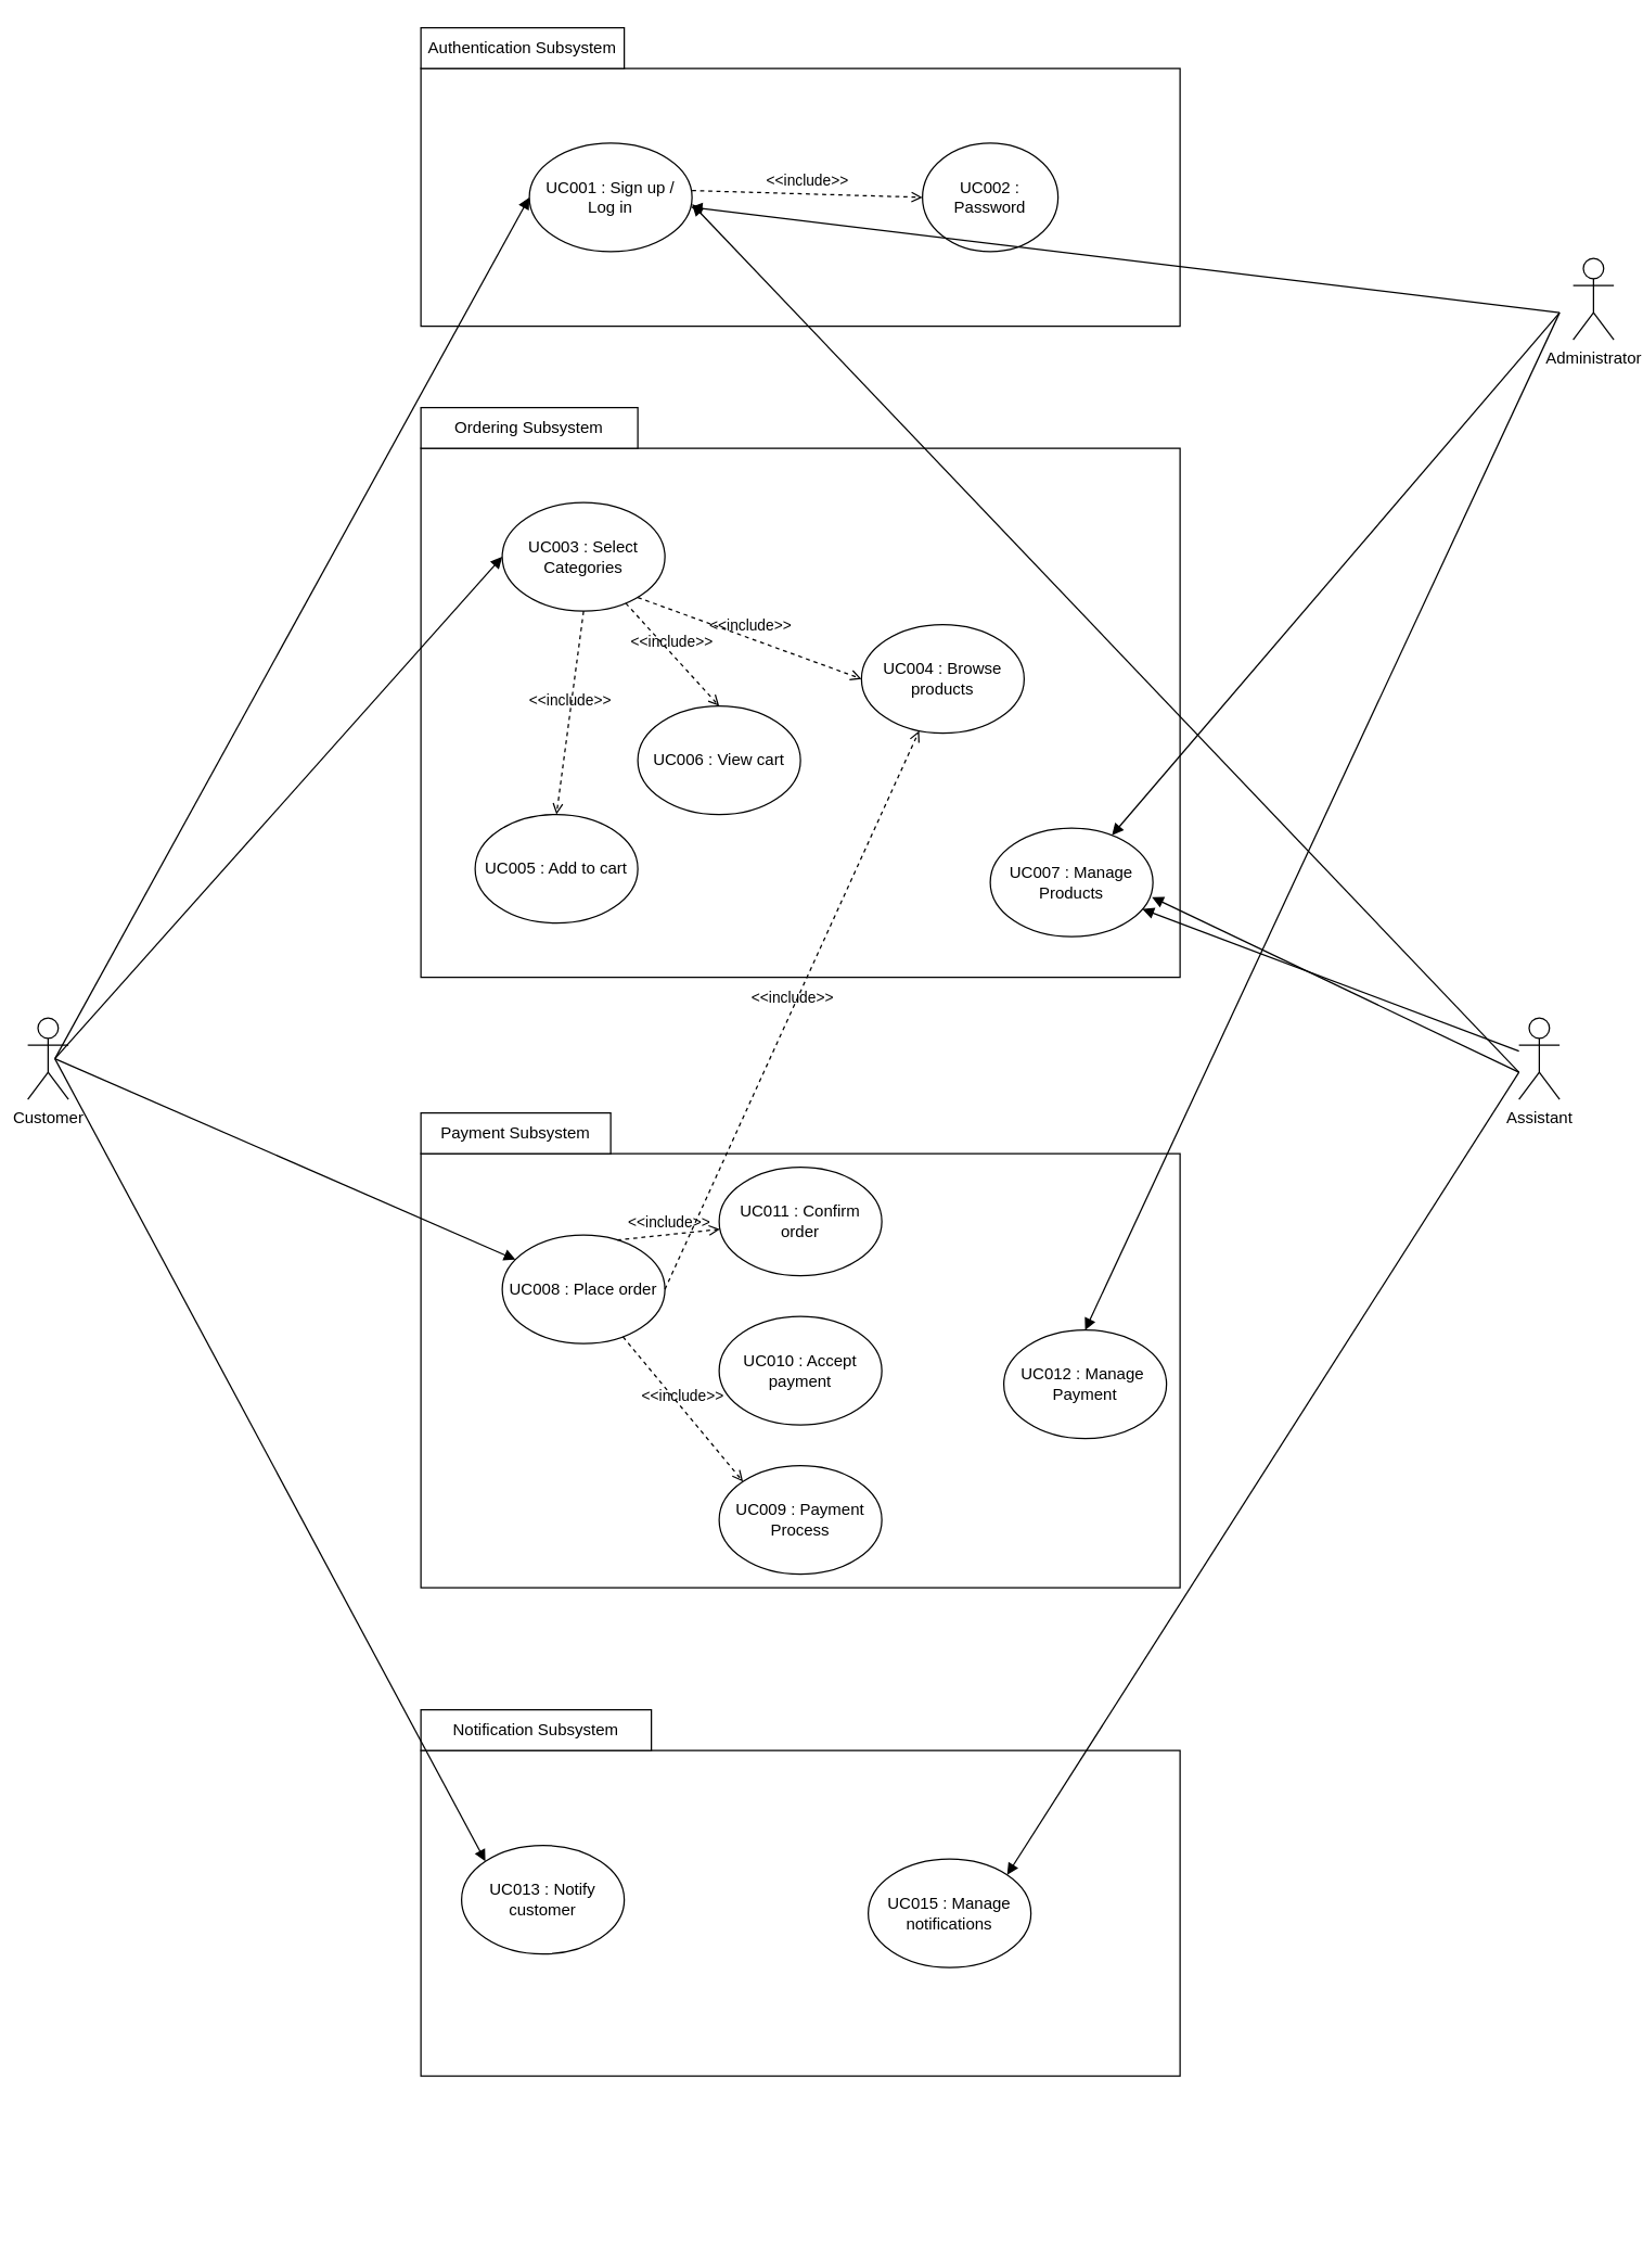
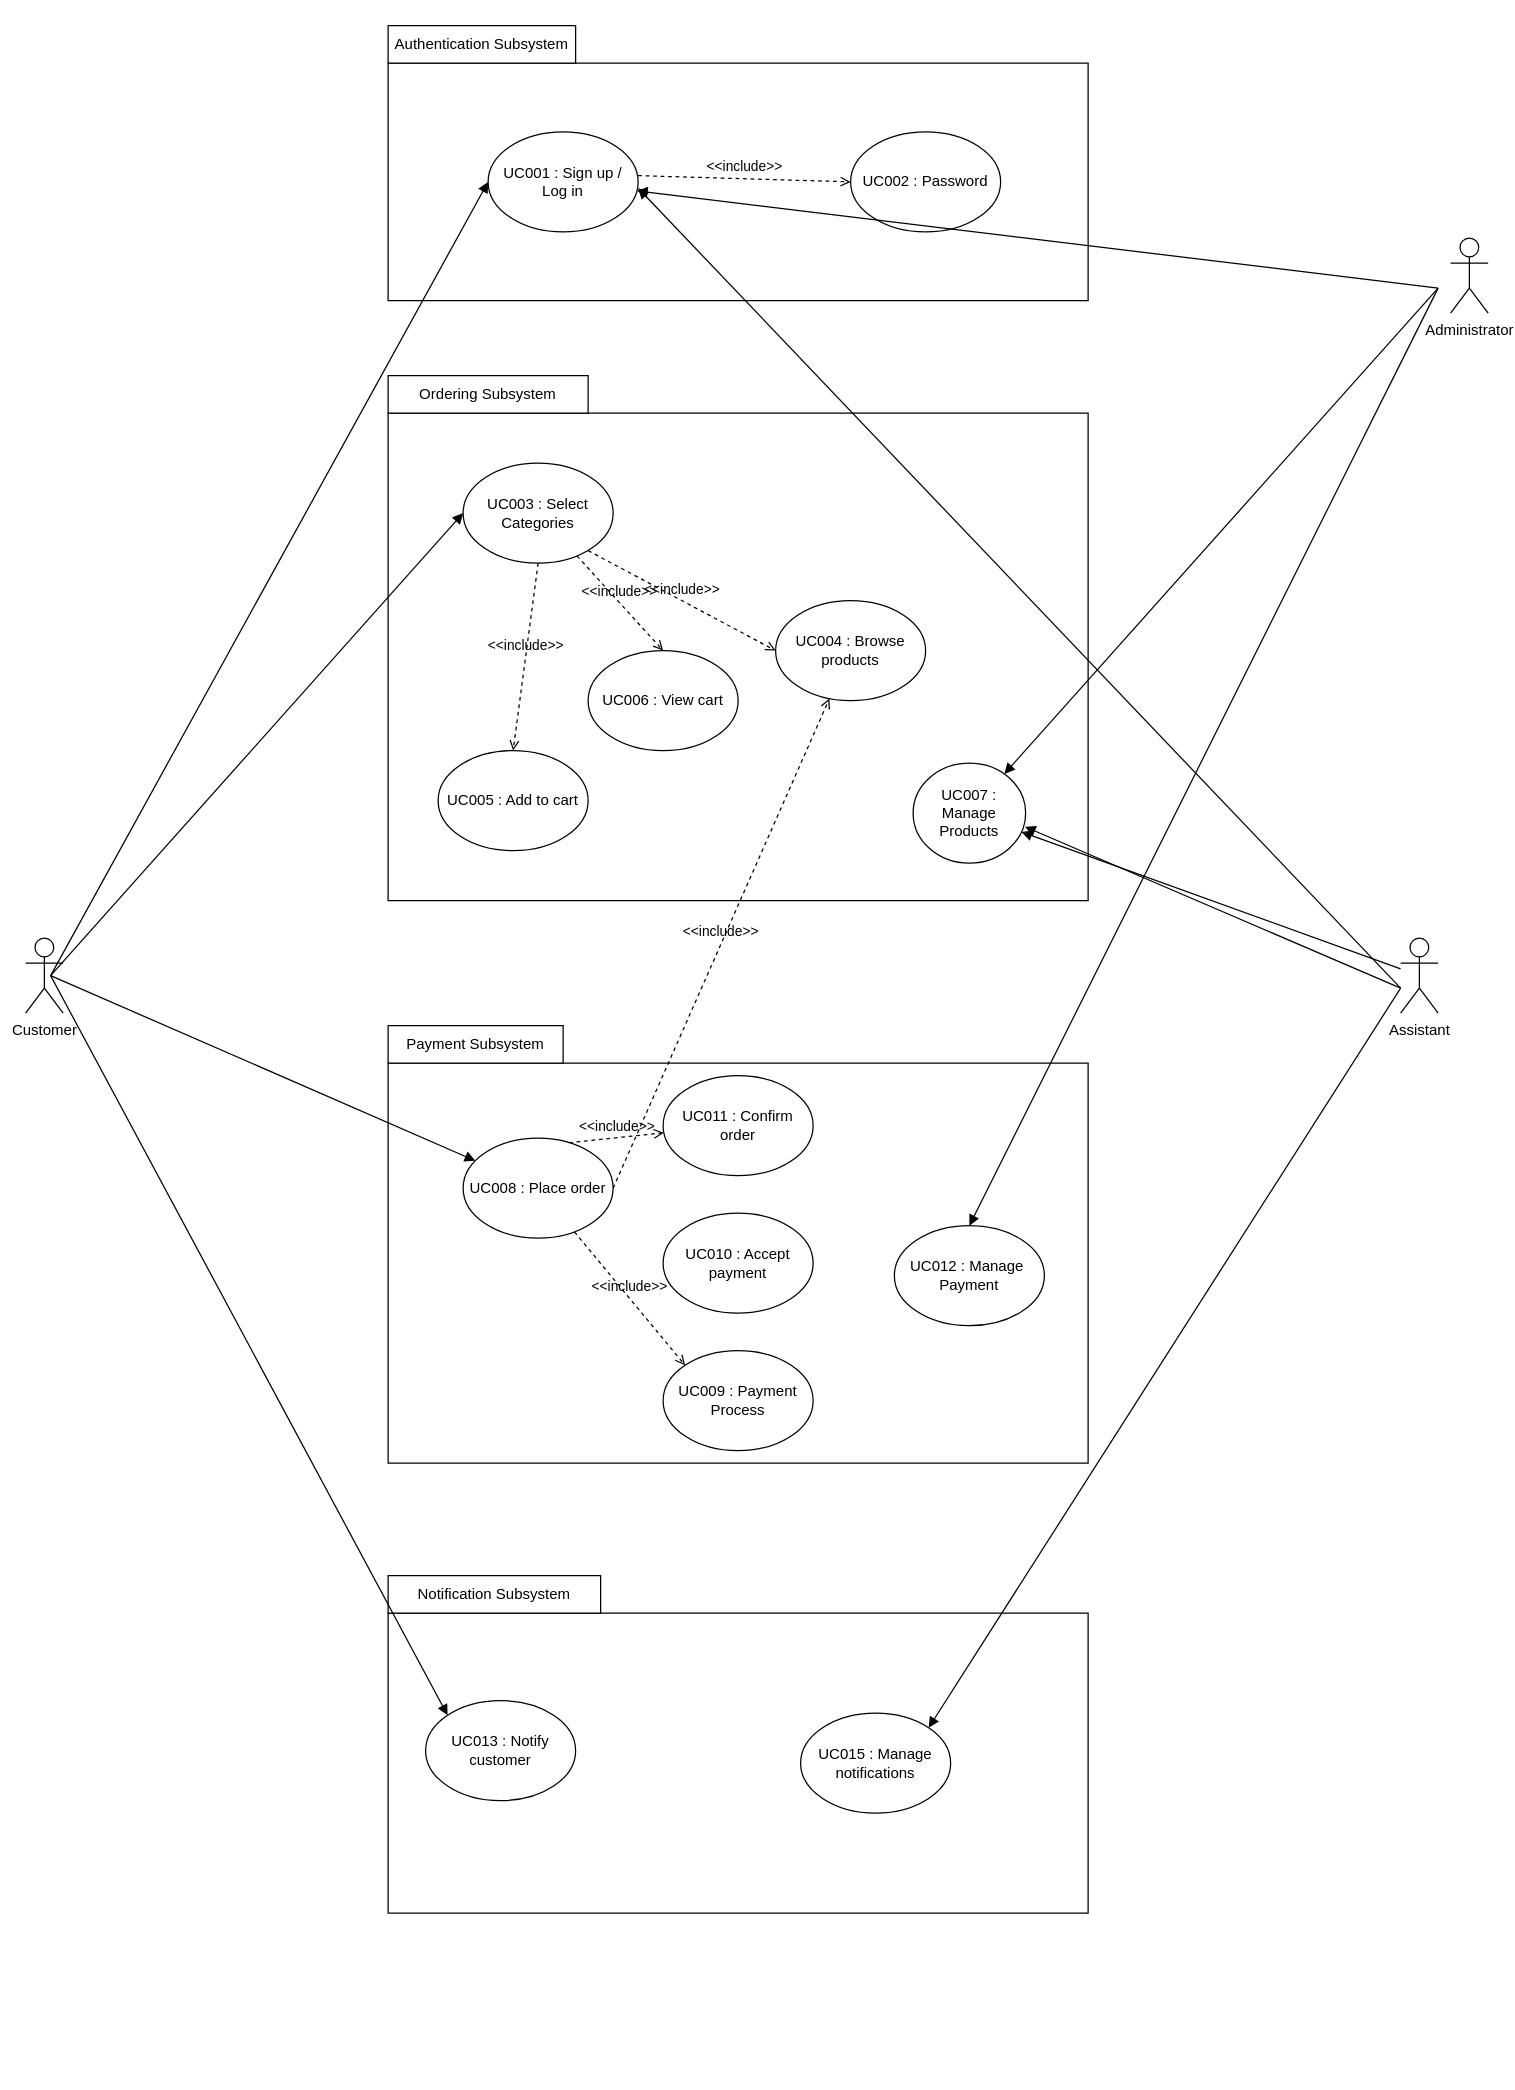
- <mxCell id="5" value="UC002 : Password" style="ellipse;whiteSpace=wrap;html=1;" parent="1" vertex="1"><mxGeometry x="680" y="105" width="100" height="80" as="geometry" /></mxCell>
+ <mxCell id="5" value="UC002 : Password" style="ellipse;whiteSpace=wrap;html=1;" parent="1" vertex="1"><mxGeometry x="680" y="105" width="120" height="80" as="geometry" /></mxCell>
- <mxCell id="9" value="UC004 : Browse products" style="ellipse;whiteSpace=wrap;html=1;" parent="1" vertex="1"><mxGeometry x="635" y="460" width="120" height="80" as="geometry" /></mxCell>
+ <mxCell id="9" value="UC004 : Browse products" style="ellipse;whiteSpace=wrap;html=1;" parent="1" vertex="1"><mxGeometry x="620" y="480" width="120" height="80" as="geometry" /></mxCell>
- <mxCell id="10" value="UC007 : Manage Products" style="ellipse;whiteSpace=wrap;html=1;" parent="1" vertex="1"><mxGeometry x="730" y="610" width="120" height="80" as="geometry" /></mxCell>
+ <mxCell id="10" value="UC007 : Manage Products" style="ellipse;whiteSpace=wrap;html=1;" parent="1" vertex="1"><mxGeometry x="730" y="610" width="90" height="80" as="geometry" /></mxCell>
- <mxCell id="19" value="UC012 : Manage&amp;nbsp; Payment" style="ellipse;whiteSpace=wrap;html=1;" parent="1" vertex="1"><mxGeometry x="740" y="980" width="120" height="80" as="geometry" /></mxCell>
+ <mxCell id="19" value="UC012 : Manage&amp;nbsp; Payment" style="ellipse;whiteSpace=wrap;html=1;" parent="1" vertex="1"><mxGeometry x="715" y="980" width="120" height="80" as="geometry" /></mxCell>
